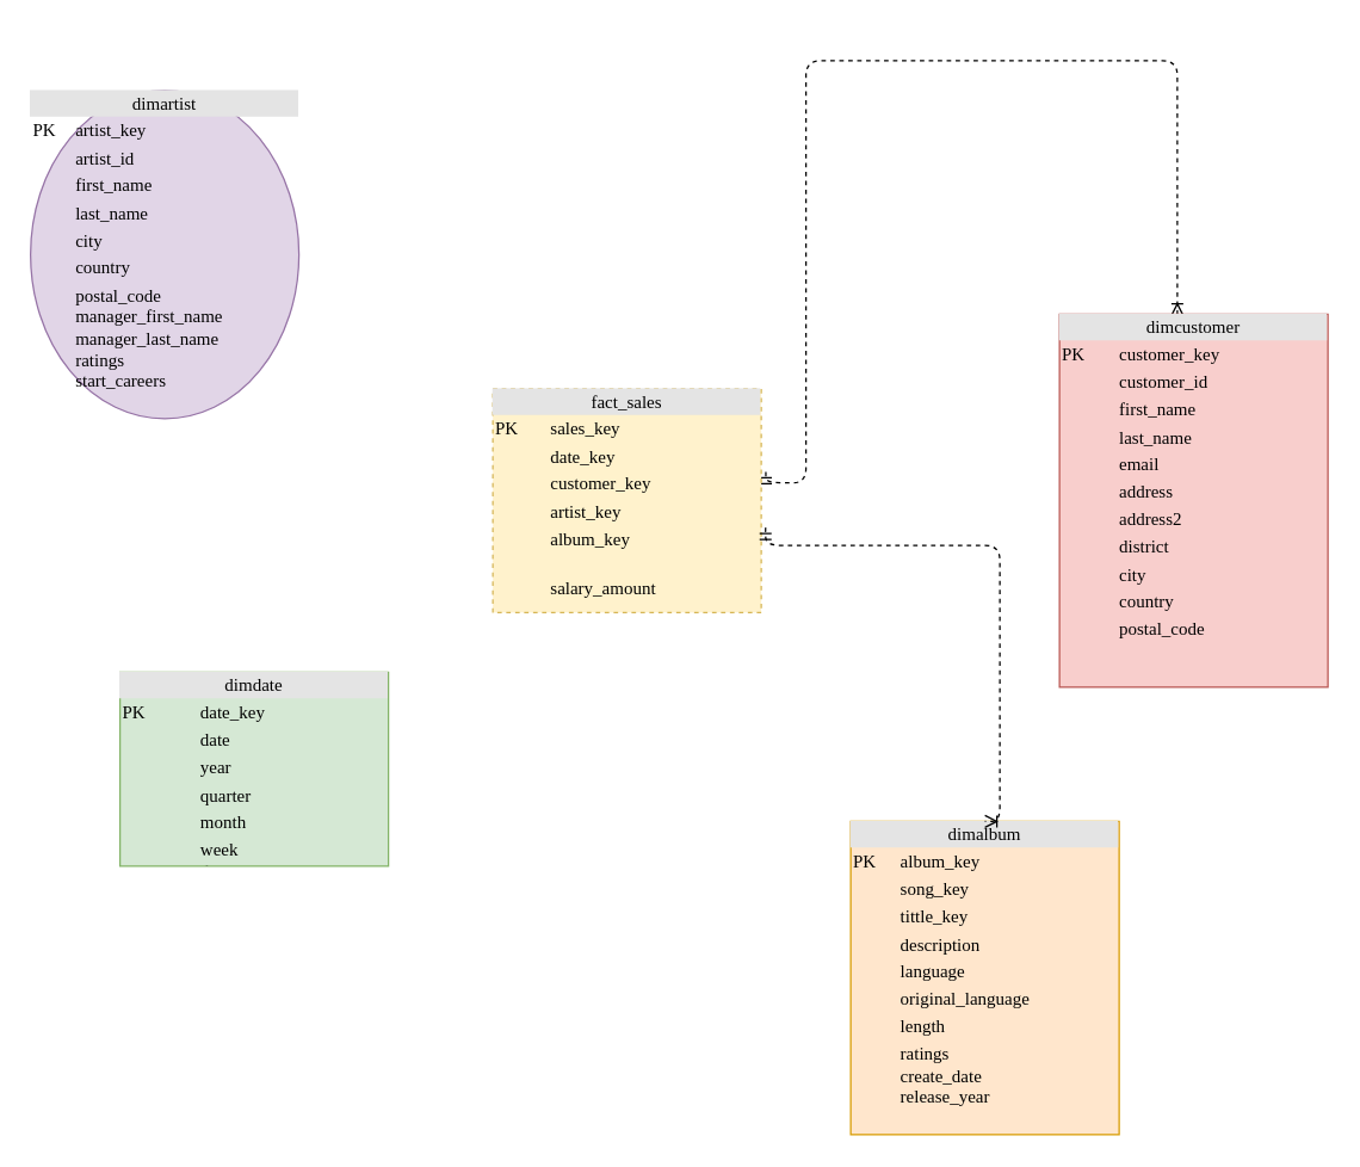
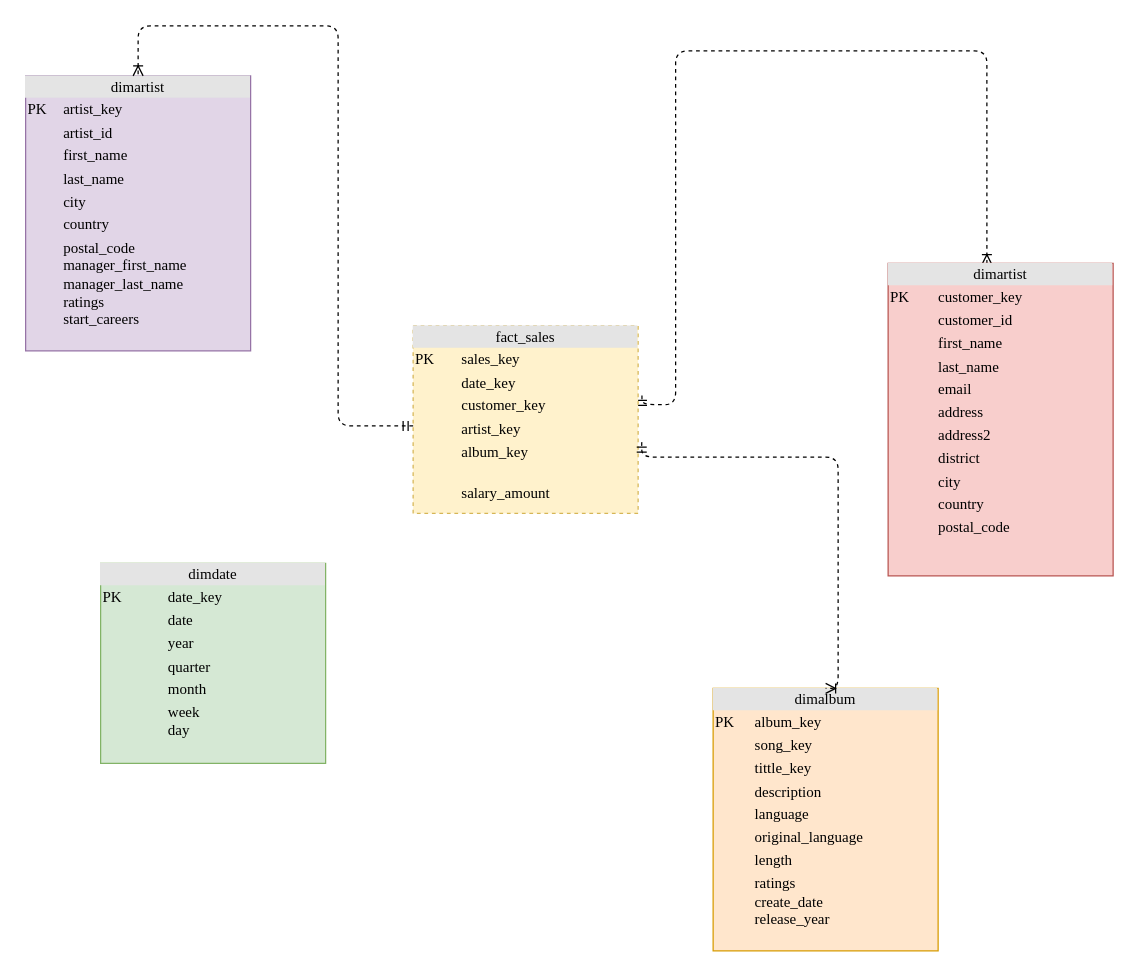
+ <mxCell id="9" style="edgeStyle=orthogonalEdgeStyle;html=1;entryX=0.5;entryY=0;dashed=1;labelBackgroundColor=none;startArrow=ERmandOne;endArrow=ERoneToMany;fontFamily=Verdana;fontSize=12;align=left;entryDx=0;entryDy=0;" parent="1" source="4" target="8" edge="1"><mxGeometry relative="1" as="geometry"><mxPoint x="320" y="340" as="sourcePoint" /><mxPoint x="180" y="460" as="targetPoint" /><Array as="points"><mxPoint x="270" y="340" /><mxPoint x="270" y="20" /><mxPoint x="110" y="20" /></Array></mxGeometry></mxCell>
- <mxCell id="8" value="&lt;div style=&quot;text-align: center; box-sizing: border-box; width: 100%; background: rgb(228, 228, 228); padding: 2px;&quot;&gt;dimartist&lt;/div&gt;&lt;table style=&quot;width: 100% ; font-size: 1em&quot; cellpadding=&quot;2&quot; cellspacing=&quot;0&quot;&gt;&lt;tbody&gt;&lt;tr&gt;&lt;td&gt;PK&lt;/td&gt;&lt;td&gt;artist_key&lt;/td&gt;&lt;/tr&gt;&lt;tr&gt;&lt;td&gt;&lt;/td&gt;&lt;td&gt;artist_id&lt;/td&gt;&lt;/tr&gt;&lt;tr&gt;&lt;td&gt;&lt;br&gt;&lt;/td&gt;&lt;td&gt;first_name&lt;br&gt;&lt;/td&gt;&lt;/tr&gt;&lt;tr&gt;&lt;td&gt;&lt;br&gt;&lt;/td&gt;&lt;td&gt;last_name&lt;/td&gt;&lt;/tr&gt;&lt;tr&gt;&lt;td&gt;&lt;br&gt;&lt;/td&gt;&lt;td&gt;city&lt;br&gt;&lt;/td&gt;&lt;/tr&gt;&lt;tr&gt;&lt;td&gt;&lt;br&gt;&lt;/td&gt;&lt;td&gt;country&lt;br&gt;&lt;/td&gt;&lt;/tr&gt;&lt;tr&gt;&lt;td&gt;&lt;br&gt;&lt;/td&gt;&lt;td&gt;postal_code&lt;br&gt;manager_first_name&lt;br&gt;manager_last_name&lt;br&gt;ratings&lt;br&gt;start_careers&lt;br&gt;&lt;br&gt;&lt;/td&gt;&lt;/tr&gt;&lt;/tbody&gt;&lt;/table&gt;" style="ellipse;verticalAlign=top;align=left;overflow=fill;html=1;shadow=0;comic=0;labelBackgroundColor=none;strokeWidth=1;fontFamily=Verdana;fontSize=12;fillColor=#e1d5e7;strokeColor=#9673a6;" parent="1" vertex="1"><mxGeometry x="20" y="60" width="180" height="220" as="geometry" /></mxCell>
+ <mxCell id="8" value="&lt;div style=&quot;text-align: center; box-sizing: border-box; width: 100%; background: rgb(228, 228, 228); padding: 2px;&quot;&gt;dimartist&lt;/div&gt;&lt;table style=&quot;width: 100% ; font-size: 1em&quot; cellpadding=&quot;2&quot; cellspacing=&quot;0&quot;&gt;&lt;tbody&gt;&lt;tr&gt;&lt;td&gt;PK&lt;/td&gt;&lt;td&gt;artist_key&lt;/td&gt;&lt;/tr&gt;&lt;tr&gt;&lt;td&gt;&lt;/td&gt;&lt;td&gt;artist_id&lt;/td&gt;&lt;/tr&gt;&lt;tr&gt;&lt;td&gt;&lt;br&gt;&lt;/td&gt;&lt;td&gt;first_name&lt;br&gt;&lt;/td&gt;&lt;/tr&gt;&lt;tr&gt;&lt;td&gt;&lt;br&gt;&lt;/td&gt;&lt;td&gt;last_name&lt;/td&gt;&lt;/tr&gt;&lt;tr&gt;&lt;td&gt;&lt;br&gt;&lt;/td&gt;&lt;td&gt;city&lt;br&gt;&lt;/td&gt;&lt;/tr&gt;&lt;tr&gt;&lt;td&gt;&lt;br&gt;&lt;/td&gt;&lt;td&gt;country&lt;br&gt;&lt;/td&gt;&lt;/tr&gt;&lt;tr&gt;&lt;td&gt;&lt;br&gt;&lt;/td&gt;&lt;td&gt;postal_code&lt;br&gt;manager_first_name&lt;br&gt;manager_last_name&lt;br&gt;ratings&lt;br&gt;start_careers&lt;br&gt;&lt;br&gt;&lt;/td&gt;&lt;/tr&gt;&lt;/tbody&gt;&lt;/table&gt;" style="verticalAlign=top;align=left;overflow=fill;html=1;rounded=0;shadow=0;comic=0;labelBackgroundColor=none;strokeWidth=1;fontFamily=Verdana;fontSize=12;fillColor=#e1d5e7;strokeColor=#9673a6;" parent="1" vertex="1"><mxGeometry x="20" y="60" width="180" height="220" as="geometry" /></mxCell>
- <mxCell id="5" value="&lt;div style=&quot;text-align: center; box-sizing: border-box; width: 100%; background: rgb(228, 228, 228); padding: 2px;&quot;&gt;dimcustomer&lt;/div&gt;&lt;table style=&quot;width: 100% ; font-size: 1em&quot; cellpadding=&quot;2&quot; cellspacing=&quot;0&quot;&gt;&lt;tbody&gt;&lt;tr&gt;&lt;td&gt;PK&lt;/td&gt;&lt;td&gt;customer_key&lt;/td&gt;&lt;/tr&gt;&lt;tr&gt;&lt;td&gt;&lt;/td&gt;&lt;td&gt;customer_id&lt;/td&gt;&lt;/tr&gt;&lt;tr&gt;&lt;td&gt;&lt;br&gt;&lt;/td&gt;&lt;td&gt;first_name&lt;br&gt;&lt;/td&gt;&lt;/tr&gt;&lt;tr&gt;&lt;td&gt;&lt;br&gt;&lt;/td&gt;&lt;td&gt;last_name&lt;br&gt;&lt;/td&gt;&lt;/tr&gt;&lt;tr&gt;&lt;td&gt;&lt;br&gt;&lt;/td&gt;&lt;td&gt;email&lt;br&gt;&lt;/td&gt;&lt;/tr&gt;&lt;tr&gt;&lt;td&gt;&lt;br&gt;&lt;/td&gt;&lt;td&gt;address&lt;br&gt;&lt;/td&gt;&lt;/tr&gt;&lt;tr&gt;&lt;td&gt;&lt;br&gt;&lt;/td&gt;&lt;td&gt;address2&lt;br&gt;&lt;/td&gt;&lt;/tr&gt;&lt;tr&gt;&lt;td&gt;&lt;br&gt;&lt;/td&gt;&lt;td&gt;district&lt;br&gt;&lt;/td&gt;&lt;/tr&gt;&lt;tr&gt;&lt;td&gt;&lt;br&gt;&lt;/td&gt;&lt;td&gt;city&lt;br&gt;&lt;/td&gt;&lt;/tr&gt;&lt;tr&gt;&lt;td&gt;&lt;br&gt;&lt;/td&gt;&lt;td&gt;country&lt;br&gt;&lt;/td&gt;&lt;/tr&gt;&lt;tr&gt;&lt;td&gt;&lt;br&gt;&lt;/td&gt;&lt;td&gt;postal_code&lt;br&gt;&lt;br&gt;&lt;/td&gt;&lt;/tr&gt;&lt;/tbody&gt;&lt;/table&gt;" style="verticalAlign=top;align=left;overflow=fill;html=1;rounded=0;shadow=0;comic=0;labelBackgroundColor=none;strokeWidth=1;fontFamily=Verdana;fontSize=12;fillColor=#f8cecc;strokeColor=#b85450;" parent="1" vertex="1"><mxGeometry x="710" y="210" width="180" height="250" as="geometry" /></mxCell>
+ <mxCell id="5" value="&lt;div style=&quot;text-align: center; box-sizing: border-box; width: 100%; background: rgb(228, 228, 228); padding: 2px;&quot;&gt;dimartist&lt;/div&gt;&lt;table style=&quot;width: 100% ; font-size: 1em&quot; cellpadding=&quot;2&quot; cellspacing=&quot;0&quot;&gt;&lt;tbody&gt;&lt;tr&gt;&lt;td&gt;PK&lt;/td&gt;&lt;td&gt;customer_key&lt;/td&gt;&lt;/tr&gt;&lt;tr&gt;&lt;td&gt;&lt;/td&gt;&lt;td&gt;customer_id&lt;/td&gt;&lt;/tr&gt;&lt;tr&gt;&lt;td&gt;&lt;br&gt;&lt;/td&gt;&lt;td&gt;first_name&lt;br&gt;&lt;/td&gt;&lt;/tr&gt;&lt;tr&gt;&lt;td&gt;&lt;br&gt;&lt;/td&gt;&lt;td&gt;last_name&lt;br&gt;&lt;/td&gt;&lt;/tr&gt;&lt;tr&gt;&lt;td&gt;&lt;br&gt;&lt;/td&gt;&lt;td&gt;email&lt;br&gt;&lt;/td&gt;&lt;/tr&gt;&lt;tr&gt;&lt;td&gt;&lt;br&gt;&lt;/td&gt;&lt;td&gt;address&lt;br&gt;&lt;/td&gt;&lt;/tr&gt;&lt;tr&gt;&lt;td&gt;&lt;br&gt;&lt;/td&gt;&lt;td&gt;address2&lt;br&gt;&lt;/td&gt;&lt;/tr&gt;&lt;tr&gt;&lt;td&gt;&lt;br&gt;&lt;/td&gt;&lt;td&gt;district&lt;br&gt;&lt;/td&gt;&lt;/tr&gt;&lt;tr&gt;&lt;td&gt;&lt;br&gt;&lt;/td&gt;&lt;td&gt;city&lt;br&gt;&lt;/td&gt;&lt;/tr&gt;&lt;tr&gt;&lt;td&gt;&lt;br&gt;&lt;/td&gt;&lt;td&gt;country&lt;br&gt;&lt;/td&gt;&lt;/tr&gt;&lt;tr&gt;&lt;td&gt;&lt;br&gt;&lt;/td&gt;&lt;td&gt;postal_code&lt;br&gt;&lt;br&gt;&lt;/td&gt;&lt;/tr&gt;&lt;/tbody&gt;&lt;/table&gt;" style="verticalAlign=top;align=left;overflow=fill;html=1;rounded=0;shadow=0;comic=0;labelBackgroundColor=none;strokeWidth=1;fontFamily=Verdana;fontSize=12;fillColor=#f8cecc;strokeColor=#b85450;" parent="1" vertex="1"><mxGeometry x="710" y="210" width="180" height="250" as="geometry" /></mxCell>
- <mxCell id="6" value="&lt;div style=&quot;text-align: center; box-sizing: border-box; width: 100%; background: rgb(228, 228, 228); padding: 2px;&quot;&gt;dimdate&lt;/div&gt;&lt;table style=&quot;width: 100% ; font-size: 1em&quot; cellpadding=&quot;2&quot; cellspacing=&quot;0&quot;&gt;&lt;tbody&gt;&lt;tr&gt;&lt;td&gt;PK&lt;/td&gt;&lt;td&gt;date_key&lt;/td&gt;&lt;/tr&gt;&lt;tr&gt;&lt;td&gt;&lt;br&gt;&lt;/td&gt;&lt;td&gt;date&lt;/td&gt;&lt;/tr&gt;&lt;tr&gt;&lt;td&gt;&lt;/td&gt;&lt;td&gt;year&lt;/td&gt;&lt;/tr&gt;&lt;tr&gt;&lt;td&gt;&lt;br&gt;&lt;/td&gt;&lt;td&gt;quarter&lt;br&gt;&lt;/td&gt;&lt;/tr&gt;&lt;tr&gt;&lt;td&gt;&lt;br&gt;&lt;/td&gt;&lt;td&gt;month&lt;br&gt;&lt;/td&gt;&lt;/tr&gt;&lt;tr&gt;&lt;td&gt;&lt;br&gt;&lt;/td&gt;&lt;td&gt;week&lt;br&gt;day&lt;br&gt;&lt;/td&gt;&lt;/tr&gt;&lt;/tbody&gt;&lt;/table&gt;" style="verticalAlign=top;align=left;overflow=fill;html=1;rounded=0;shadow=0;comic=0;labelBackgroundColor=none;strokeWidth=1;fontFamily=Verdana;fontSize=12;fillColor=#d5e8d4;strokeColor=#82b366;" parent="1" vertex="1"><mxGeometry x="80" y="450" width="180" height="130" as="geometry" /></mxCell>
+ <mxCell id="6" value="&lt;div style=&quot;text-align: center; box-sizing: border-box; width: 100%; background: rgb(228, 228, 228); padding: 2px;&quot;&gt;dimdate&lt;/div&gt;&lt;table style=&quot;width: 100% ; font-size: 1em&quot; cellpadding=&quot;2&quot; cellspacing=&quot;0&quot;&gt;&lt;tbody&gt;&lt;tr&gt;&lt;td&gt;PK&lt;/td&gt;&lt;td&gt;date_key&lt;/td&gt;&lt;/tr&gt;&lt;tr&gt;&lt;td&gt;&lt;br&gt;&lt;/td&gt;&lt;td&gt;date&lt;/td&gt;&lt;/tr&gt;&lt;tr&gt;&lt;td&gt;&lt;/td&gt;&lt;td&gt;year&lt;/td&gt;&lt;/tr&gt;&lt;tr&gt;&lt;td&gt;&lt;br&gt;&lt;/td&gt;&lt;td&gt;quarter&lt;br&gt;&lt;/td&gt;&lt;/tr&gt;&lt;tr&gt;&lt;td&gt;&lt;br&gt;&lt;/td&gt;&lt;td&gt;month&lt;br&gt;&lt;/td&gt;&lt;/tr&gt;&lt;tr&gt;&lt;td&gt;&lt;br&gt;&lt;/td&gt;&lt;td&gt;week&lt;br&gt;day&lt;br&gt;&lt;/td&gt;&lt;/tr&gt;&lt;/tbody&gt;&lt;/table&gt;" style="verticalAlign=top;align=left;overflow=fill;html=1;rounded=0;shadow=0;comic=0;labelBackgroundColor=none;strokeWidth=1;fontFamily=Verdana;fontSize=12;fillColor=#d5e8d4;strokeColor=#82b366;" parent="1" vertex="1"><mxGeometry x="80" y="450" width="180" height="160" as="geometry" /></mxCell>
